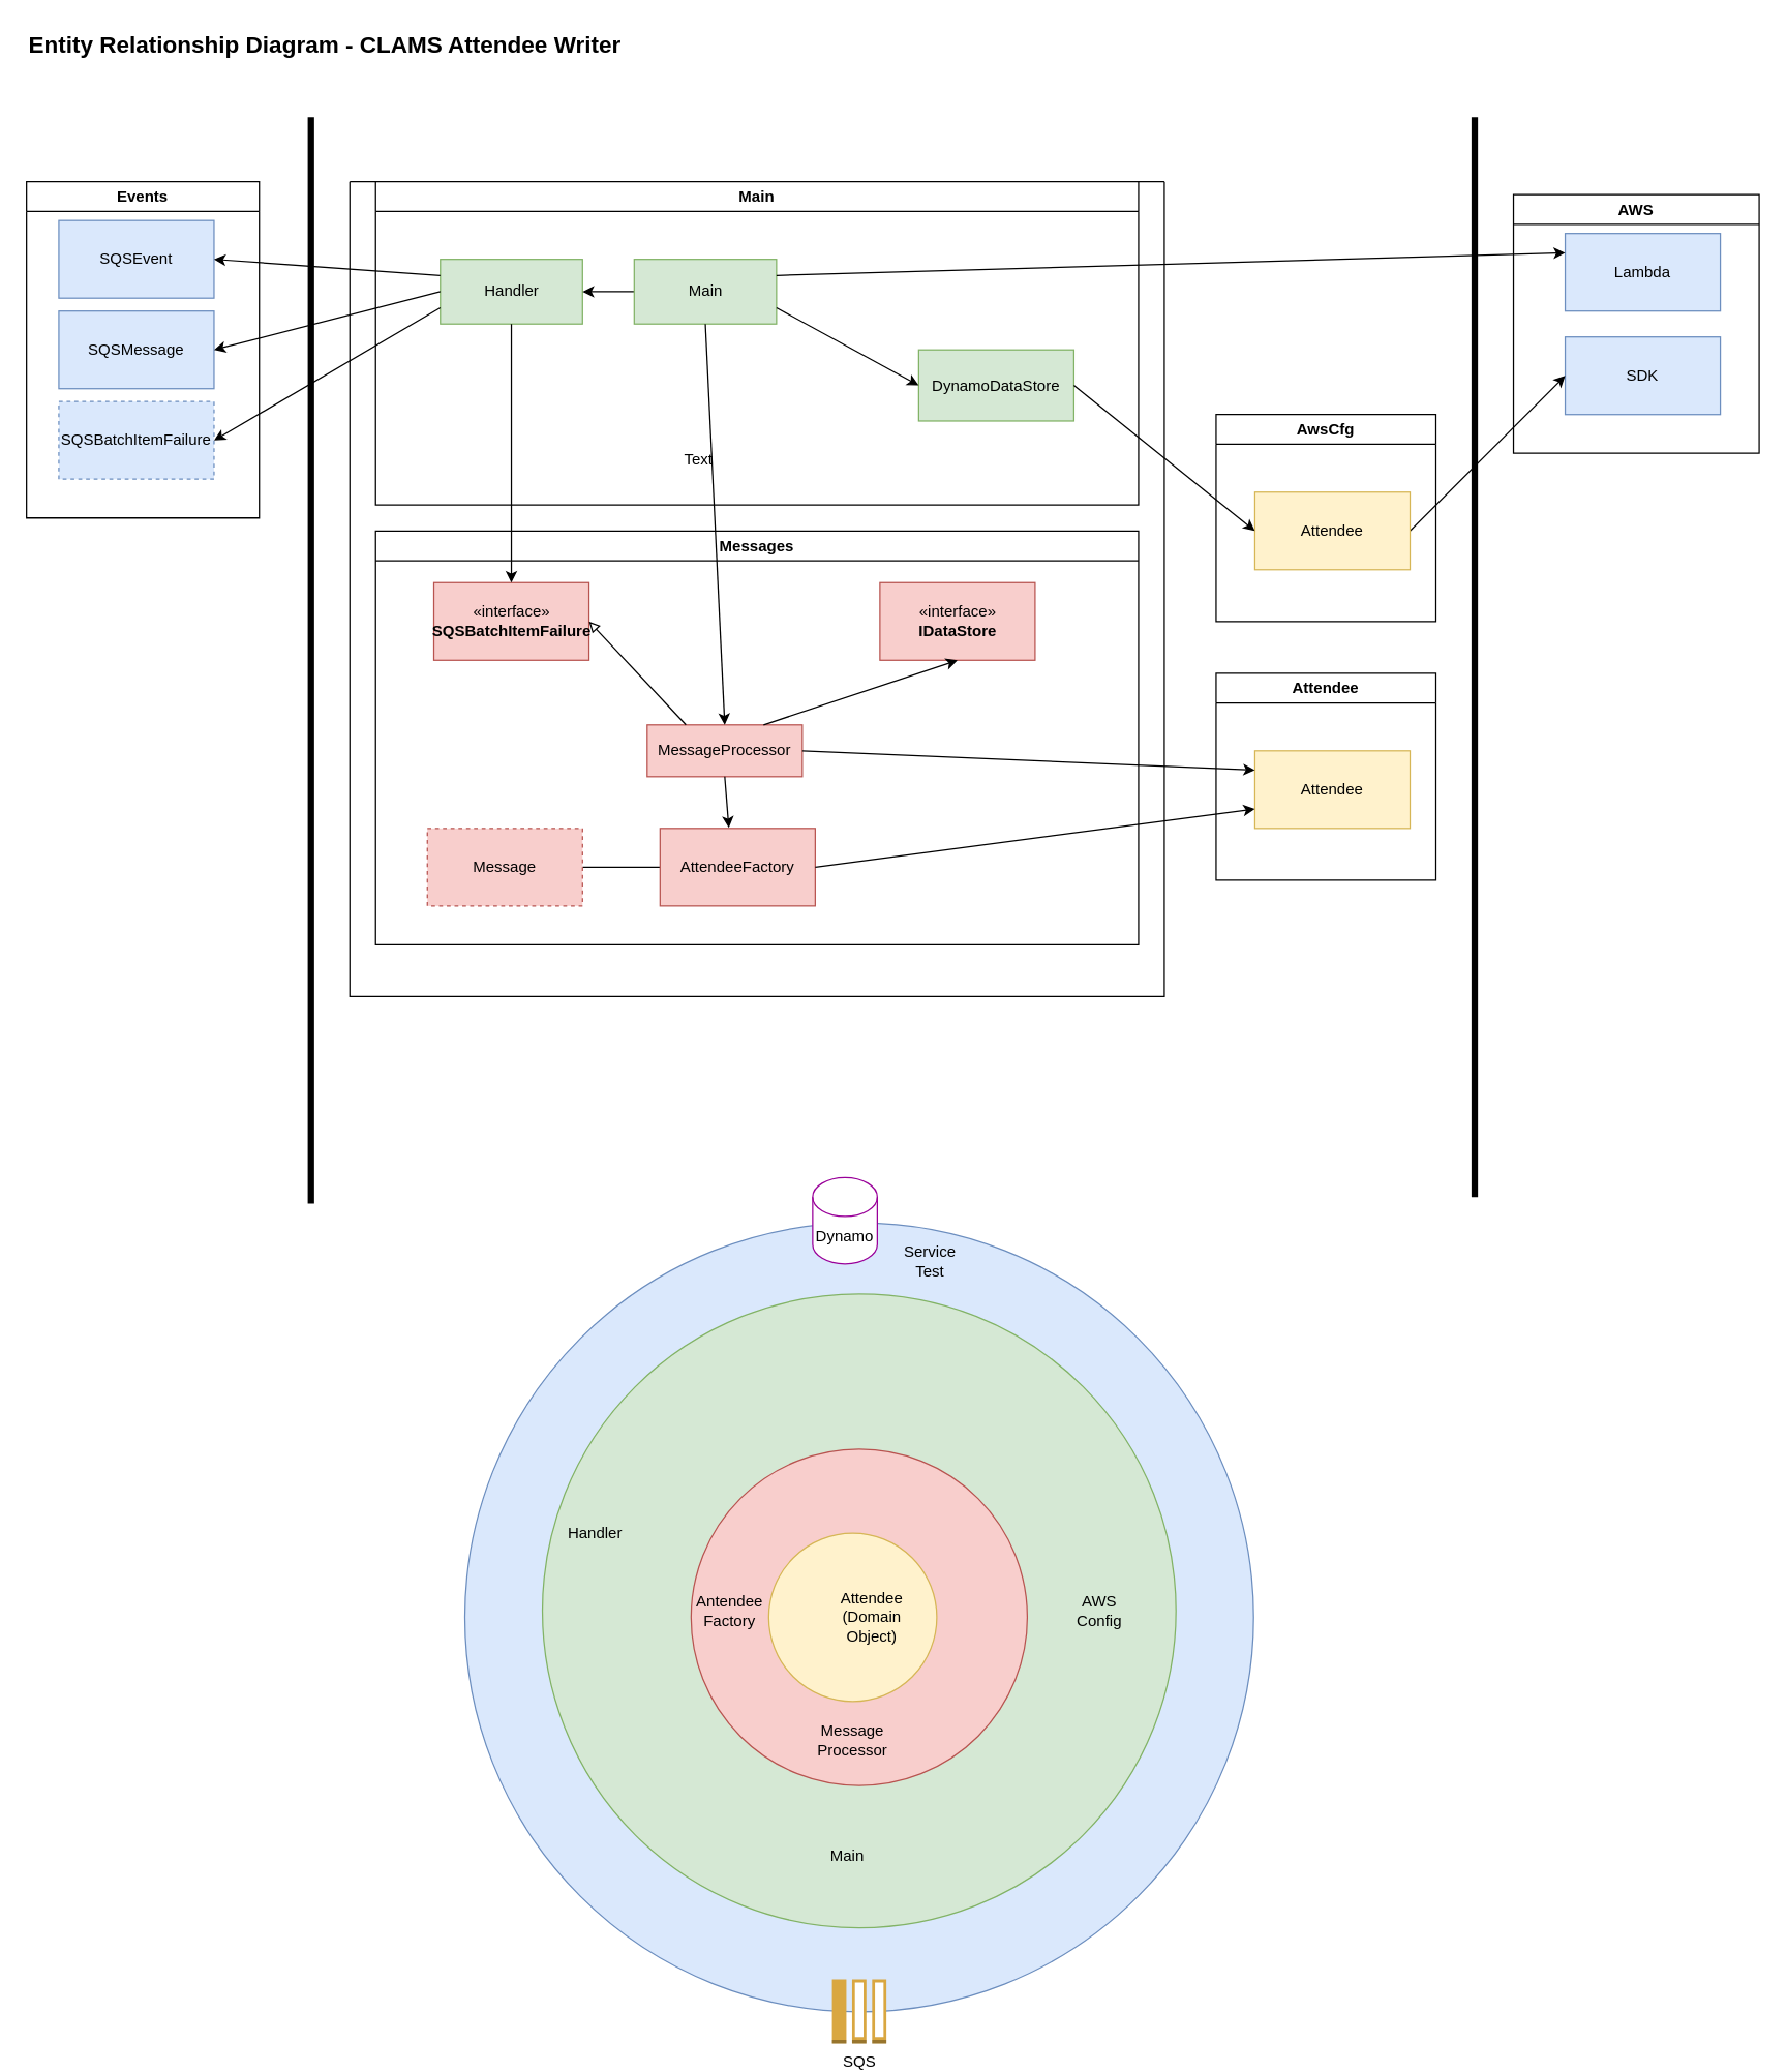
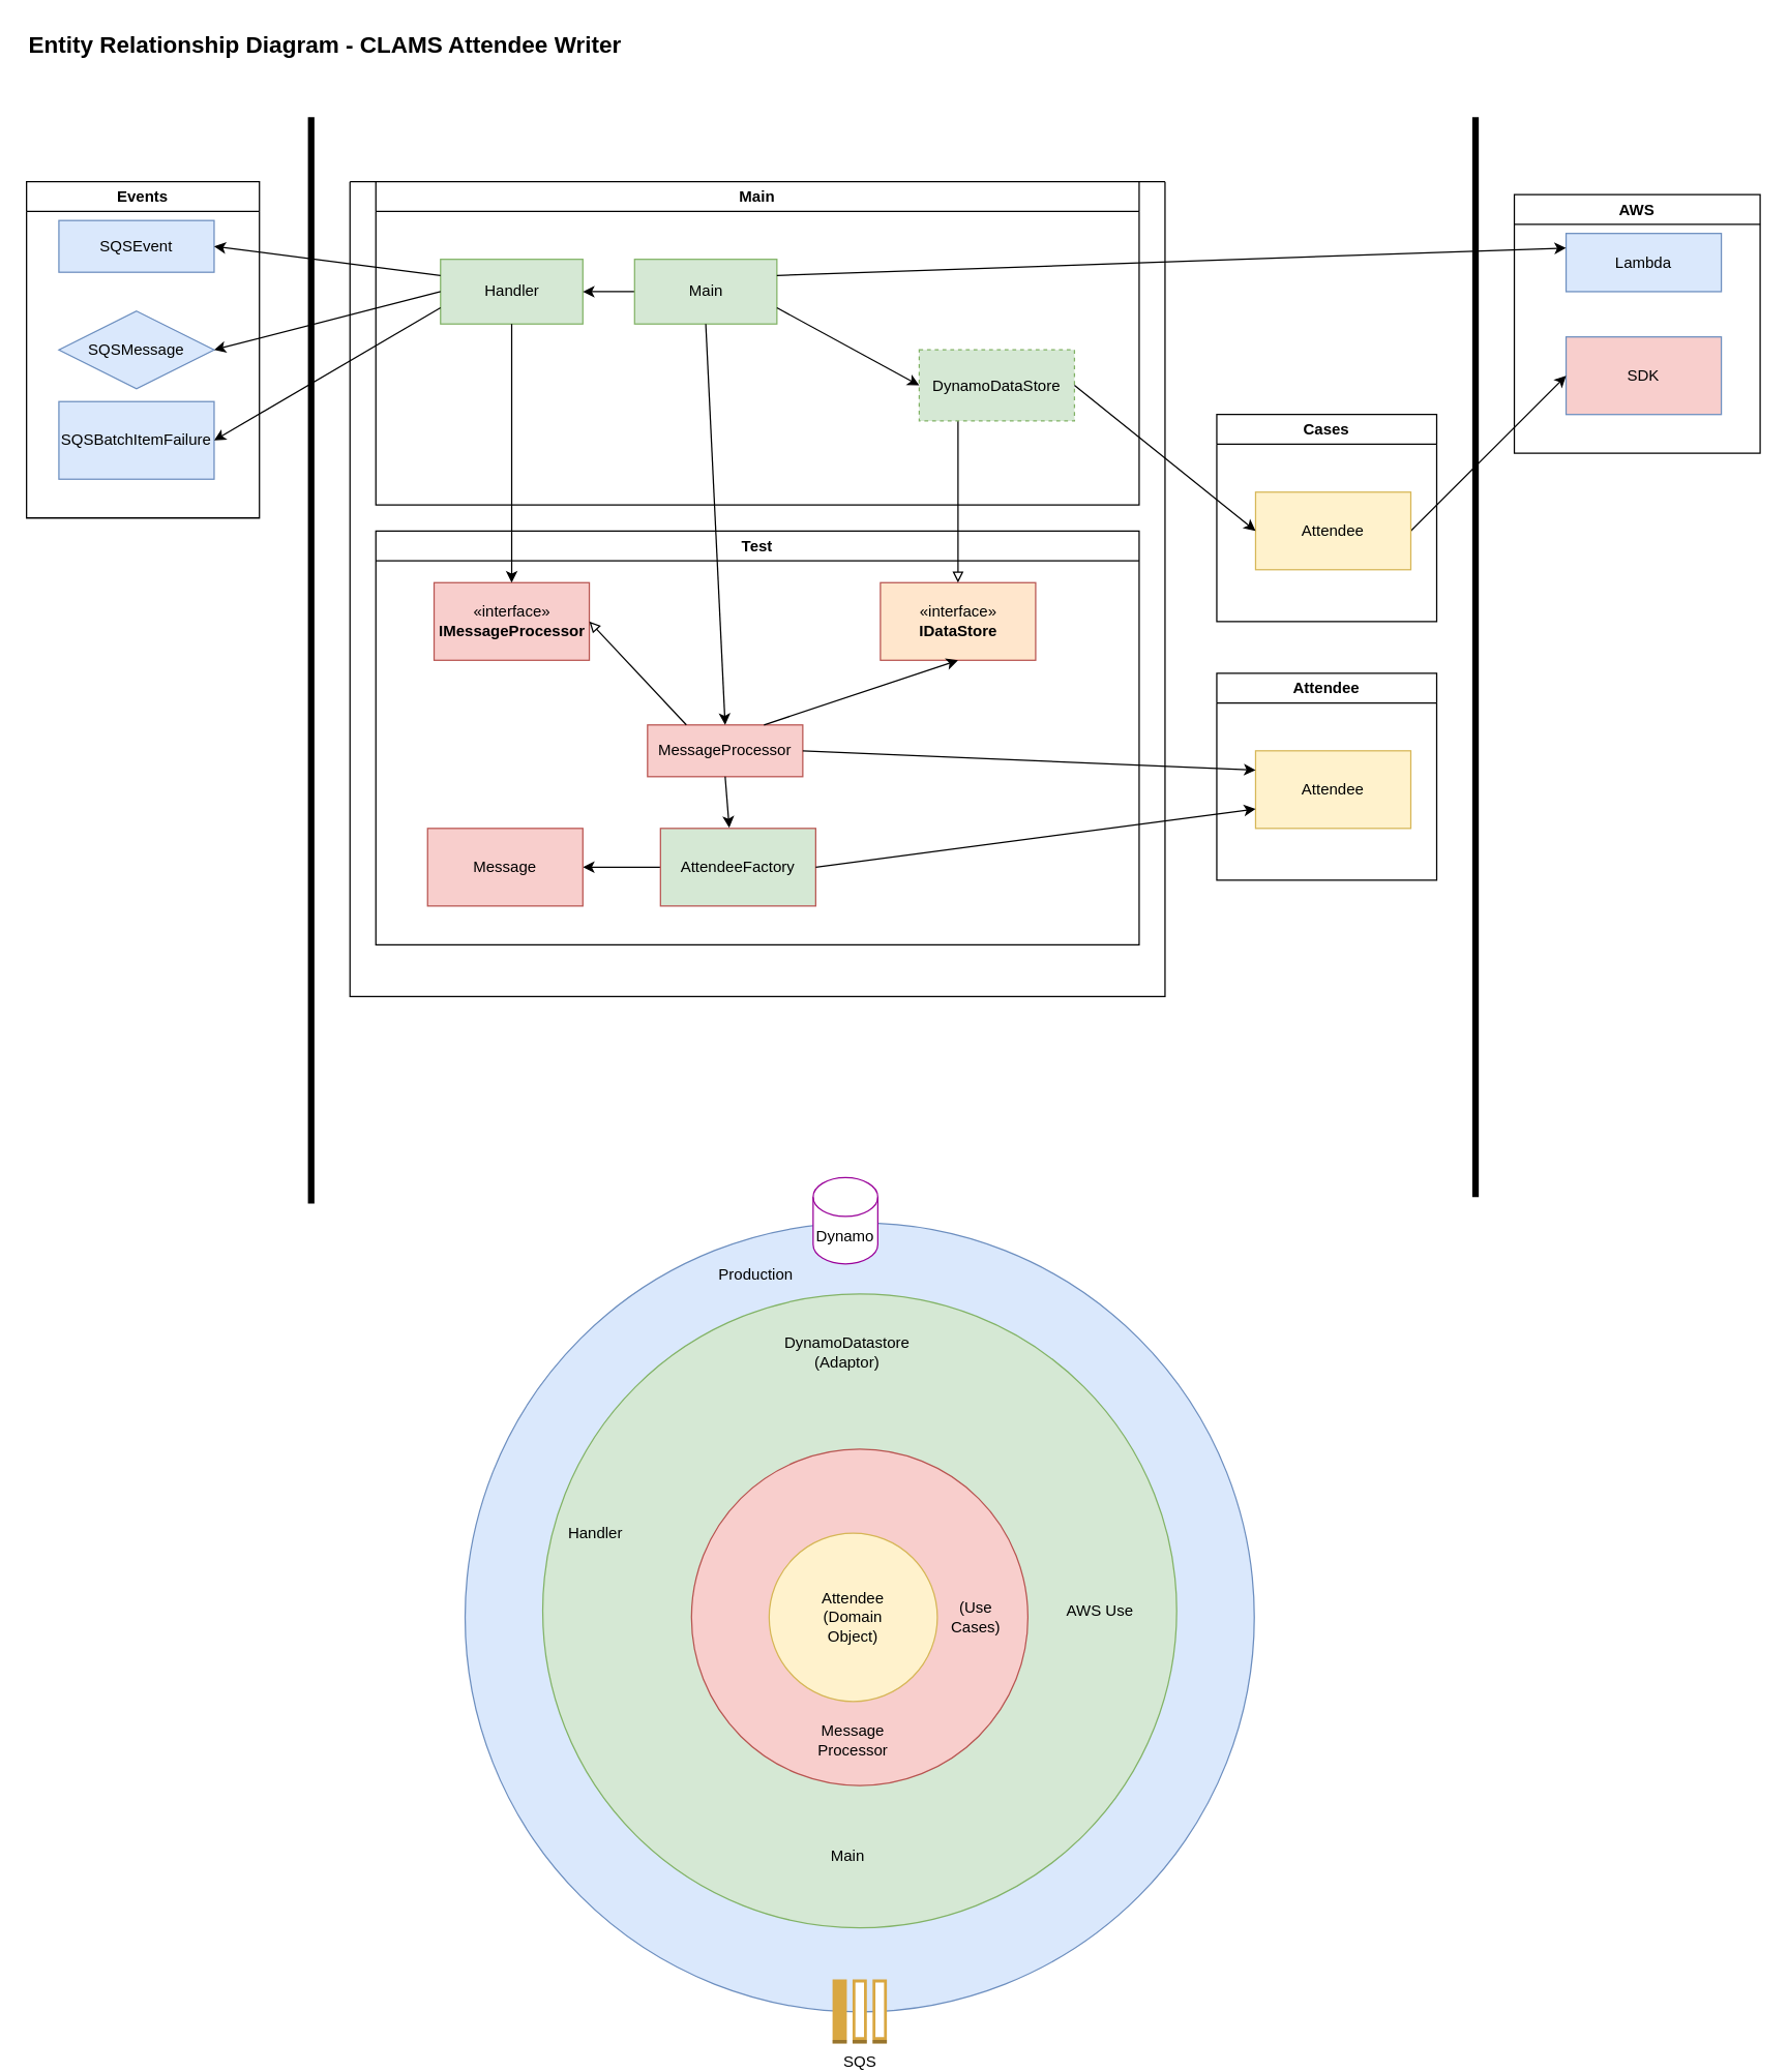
- <mxCell id="30" value="SQSEvent" style="rounded=0;whiteSpace=wrap;html=1;fillColor=#dae8fc;strokeColor=#6c8ebf;" vertex="1" parent="29"><mxGeometry x="25" y="30" width="120" height="60" as="geometry" /></mxCell>
+ <mxCell id="30" value="SQSEvent" style="rounded=0;whiteSpace=wrap;html=1;fillColor=#dae8fc;strokeColor=#6c8ebf;" vertex="1" parent="29"><mxGeometry x="25" y="30" width="120" height="40" as="geometry" /></mxCell>
- <mxCell id="36" value="Lambda" style="whiteSpace=wrap;html=1;fillColor=#dae8fc;strokeColor=#6c8ebf;" vertex="1" parent="35"><mxGeometry x="40" y="30" width="120" height="60" as="geometry" /></mxCell>
+ <mxCell id="36" value="Lambda" style="whiteSpace=wrap;html=1;fillColor=#dae8fc;strokeColor=#6c8ebf;" vertex="1" parent="35"><mxGeometry x="40" y="30" width="120" height="45" as="geometry" /></mxCell>
- <mxCell id="32" value="SQSMessage" style="rounded=0;whiteSpace=wrap;html=1;fillColor=#dae8fc;strokeColor=#6c8ebf;" vertex="1" parent="29"><mxGeometry x="25" y="100" width="120" height="60" as="geometry" /></mxCell>
+ <mxCell id="32" value="SQSMessage" style="rhombus;whiteSpace=wrap;html=1;fillColor=#dae8fc;strokeColor=#6c8ebf;" vertex="1" parent="29"><mxGeometry x="25" y="100" width="120" height="60" as="geometry" /></mxCell>
- <mxCell id="37" value="SDK" style="whiteSpace=wrap;html=1;fillColor=#dae8fc;strokeColor=#6c8ebf;" vertex="1" parent="35"><mxGeometry x="40" y="110" width="120" height="60" as="geometry" /></mxCell>
+ <mxCell id="37" value="SDK" style="whiteSpace=wrap;html=1;fillColor=#f8cecc;strokeColor=#6c8ebf;" vertex="1" parent="35"><mxGeometry x="40" y="110" width="120" height="60" as="geometry" /></mxCell>
- <mxCell id="25" value="DynamoDataStore" style="rounded=0;whiteSpace=wrap;html=1;fillColor=#d5e8d4;strokeColor=#82b366;" vertex="1" parent="7"><mxGeometry x="440" y="130" width="120" height="55" as="geometry" /></mxCell>
+ <mxCell id="25" value="DynamoDataStore" style="rounded=0;whiteSpace=wrap;html=1;fillColor=#d5e8d4;strokeColor=#82b366;dashed=1;" vertex="1" parent="7"><mxGeometry x="440" y="130" width="120" height="55" as="geometry" /></mxCell>
- <mxCell id="56" value="AwsCfg" style="swimlane;whiteSpace=wrap;html=1;" vertex="1" parent="1"><mxGeometry x="940" y="320" width="170" height="160" as="geometry" /></mxCell>
+ <mxCell id="56" value="Cases" style="swimlane;whiteSpace=wrap;html=1;" vertex="1" parent="1"><mxGeometry x="940" y="320" width="170" height="160" as="geometry" /></mxCell>
- <mxCell id="31" value="SQSBatchItemFailure" style="rounded=0;whiteSpace=wrap;html=1;fillColor=#dae8fc;strokeColor=#6c8ebf;dashed=1;" vertex="1" parent="29"><mxGeometry x="25" y="170" width="120" height="60" as="geometry" /></mxCell>
+ <mxCell id="31" value="SQSBatchItemFailure" style="rounded=0;whiteSpace=wrap;html=1;fillColor=#dae8fc;strokeColor=#6c8ebf;" vertex="1" parent="29"><mxGeometry x="25" y="170" width="120" height="60" as="geometry" /></mxCell>
- <mxCell id="59" value="Text" style="text;html=1;strokeColor=none;fillColor=none;align=center;verticalAlign=middle;whiteSpace=wrap;rounded=0;" vertex="1" parent="1"><mxGeometry x="510" y="340" width="60" height="30" as="geometry" /></mxCell>
+ <mxCell id="24" value="" style="endArrow=block;html=1;rounded=0;entryX=0.5;entryY=0;entryDx=0;entryDy=0;endFill=0;exitX=0.25;exitY=1;exitDx=0;exitDy=0;" edge="1" parent="7" source="25" target="14"><mxGeometry width="50" height="50" relative="1" as="geometry"><mxPoint x="520" y="190" as="sourcePoint" /><mxPoint x="420" y="450" as="targetPoint" /></mxGeometry></mxCell>
- <mxCell id="12" value="Messages" style="swimlane;whiteSpace=wrap;html=1;startSize=23;" vertex="1" parent="7"><mxGeometry x="20" y="270" width="590" height="320" as="geometry" /></mxCell>
+ <mxCell id="12" value="Test" style="swimlane;whiteSpace=wrap;html=1;startSize=23;" vertex="1" parent="7"><mxGeometry x="20" y="270" width="590" height="320" as="geometry" /></mxCell>
- <mxCell id="18" value="«interface»&lt;br&gt;&lt;b&gt;SQSBatchItemFailure&lt;/b&gt;" style="html=1;fillColor=#f8cecc;strokeColor=#b85450;" vertex="1" parent="12"><mxGeometry x="45" y="40" width="120" height="60" as="geometry" /></mxCell>
+ <mxCell id="18" value="«interface»&lt;br&gt;&lt;b&gt;IMessageProcessor&lt;/b&gt;" style="html=1;fillColor=#f8cecc;strokeColor=#b85450;" vertex="1" parent="12"><mxGeometry x="45" y="40" width="120" height="60" as="geometry" /></mxCell>
- <mxCell id="14" value="«interface»&lt;br&gt;&lt;b&gt;IDataStore&lt;/b&gt;" style="html=1;fillColor=#f8cecc;strokeColor=#b85450;" vertex="1" parent="12"><mxGeometry x="390" y="40" width="120" height="60" as="geometry" /></mxCell>
+ <mxCell id="14" value="«interface»&lt;br&gt;&lt;b&gt;IDataStore&lt;/b&gt;" style="html=1;fillColor=#ffe6cc;strokeColor=#b85450;" vertex="1" parent="12"><mxGeometry x="390" y="40" width="120" height="60" as="geometry" /></mxCell>
- <mxCell id="17" value="Message" style="rounded=0;whiteSpace=wrap;html=1;fillColor=#f8cecc;strokeColor=#b85450;dashed=1;" vertex="1" parent="12"><mxGeometry x="40" y="230" width="120" height="60" as="geometry" /></mxCell>
+ <mxCell id="17" value="Message" style="rounded=0;whiteSpace=wrap;html=1;fillColor=#f8cecc;strokeColor=#b85450;" vertex="1" parent="12"><mxGeometry x="40" y="230" width="120" height="60" as="geometry" /></mxCell>
- <mxCell id="15" style="edgeStyle=orthogonalEdgeStyle;rounded=0;orthogonalLoop=1;jettySize=auto;html=1;exitX=0;exitY=0.5;exitDx=0;exitDy=0;entryX=1;entryY=0.5;entryDx=0;entryDy=0;endArrow=none;endFill=1;" edge="1" parent="12" source="16" target="17"><mxGeometry relative="1" as="geometry" /></mxCell>
+ <mxCell id="15" style="edgeStyle=orthogonalEdgeStyle;rounded=0;orthogonalLoop=1;jettySize=auto;html=1;exitX=0;exitY=0.5;exitDx=0;exitDy=0;entryX=1;entryY=0.5;entryDx=0;entryDy=0;endArrow=classic;endFill=1;" edge="1" parent="12" source="16" target="17"><mxGeometry relative="1" as="geometry" /></mxCell>
- <mxCell id="16" value="AttendeeFactory" style="rounded=0;whiteSpace=wrap;html=1;fillColor=#f8cecc;strokeColor=#b85450;" vertex="1" parent="12"><mxGeometry x="220" y="230" width="120" height="60" as="geometry" /></mxCell>
+ <mxCell id="16" value="AttendeeFactory" style="rounded=0;whiteSpace=wrap;html=1;fillColor=#d5e8d4;strokeColor=#b85450;" vertex="1" parent="12"><mxGeometry x="220" y="230" width="120" height="60" as="geometry" /></mxCell>
- <mxCell id="47" value="Service Test" style="text;html=1;strokeColor=none;fillColor=none;align=center;verticalAlign=middle;whiteSpace=wrap;rounded=0;" vertex="1" parent="1"><mxGeometry x="689" y="960" width="60" height="30" as="geometry" /></mxCell>
+ <mxCell id="48" value="Production" style="text;html=1;strokeColor=none;fillColor=none;align=center;verticalAlign=middle;whiteSpace=wrap;rounded=0;" vertex="1" parent="1"><mxGeometry x="554" y="970" width="60" height="30" as="geometry" /></mxCell>
+ <mxCell id="43" value="DynamoDatastore&lt;br&gt;(Adaptor)" style="text;html=1;strokeColor=none;fillColor=none;align=center;verticalAlign=middle;whiteSpace=wrap;rounded=0;" vertex="1" parent="1"><mxGeometry x="594" y="1030" width="121" height="30" as="geometry" /></mxCell>
- <mxCell id="49" value="Antendee&lt;br&gt;Factory" style="text;html=1;strokeColor=none;fillColor=none;align=center;verticalAlign=middle;whiteSpace=wrap;rounded=0;" vertex="1" parent="1"><mxGeometry x="534" y="1230" width="60" height="30" as="geometry" /></mxCell>
- <mxCell id="50" value="AWS Config" style="text;html=1;strokeColor=none;fillColor=none;align=center;verticalAlign=middle;whiteSpace=wrap;rounded=0;" vertex="1" parent="1"><mxGeometry x="820" y="1230" width="60" height="30" as="geometry" /></mxCell>
+ <mxCell id="50" value="AWS Use" style="text;html=1;strokeColor=none;fillColor=none;align=center;verticalAlign=middle;whiteSpace=wrap;rounded=0;" vertex="1" parent="1"><mxGeometry x="820" y="1230" width="60" height="30" as="geometry" /></mxCell>
- <mxCell id="40" value="Attendee&lt;br&gt;(Domain&lt;br&gt;Object)" style="text;html=1;strokeColor=none;fillColor=none;align=center;verticalAlign=middle;whiteSpace=wrap;rounded=0;" vertex="1" parent="1"><mxGeometry x="644" y="1235" width="60" height="30" as="geometry" /></mxCell>
+ <mxCell id="40" value="Attendee&lt;br&gt;(Domain&lt;br&gt;Object)" style="text;html=1;strokeColor=none;fillColor=none;align=center;verticalAlign=middle;whiteSpace=wrap;rounded=0;" vertex="1" parent="1"><mxGeometry x="629" y="1235" width="60" height="30" as="geometry" /></mxCell>
+ <mxCell id="51" value="(Use Cases)" style="text;html=1;strokeColor=none;fillColor=none;align=center;verticalAlign=middle;whiteSpace=wrap;rounded=0;" vertex="1" parent="1"><mxGeometry x="724" y="1235" width="60" height="30" as="geometry" /></mxCell>
